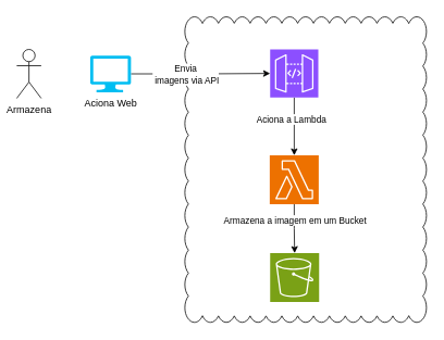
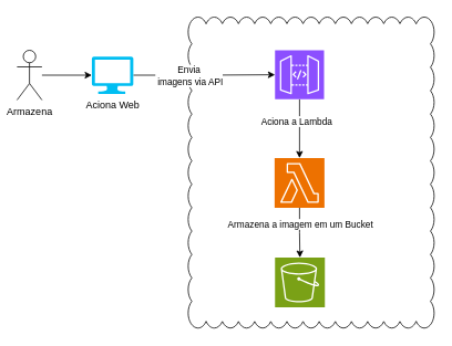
+ <mxCell id="7" style="edgeStyle=orthogonalEdgeStyle;rounded=0;orthogonalLoop=1;jettySize=auto;html=1;entryX=0;entryY=0.5;entryDx=0;entryDy=0;entryPerimeter=0;" edge="1" parent="1" source="3" target="6"><mxGeometry relative="1" as="geometry" /></mxCell>
